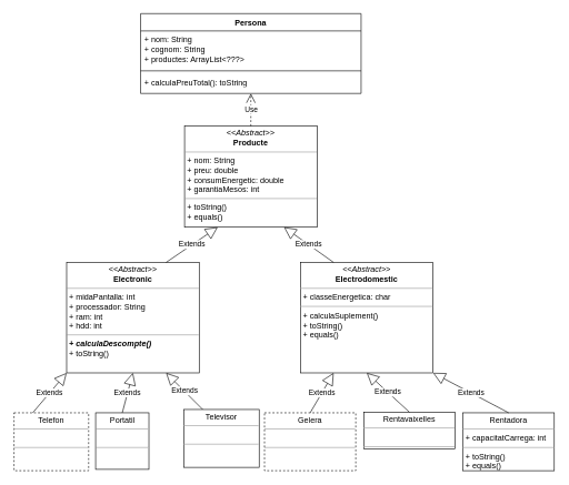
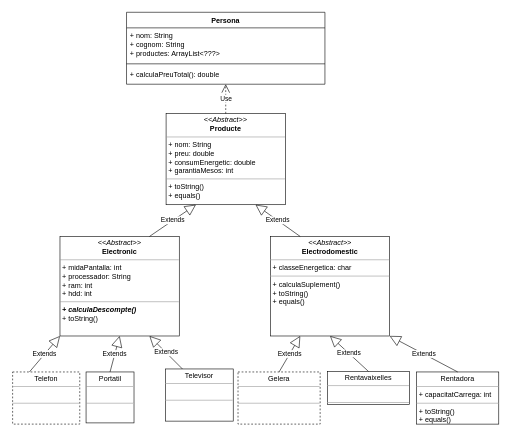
- <mxCell id="5" value="+ calculaPreuTotal(): toString" style="text;strokeColor=none;fillColor=none;align=left;verticalAlign=top;spacingLeft=4;spacingRight=4;overflow=hidden;rotatable=0;points=[[0,0.5],[1,0.5]];portConstraint=eastwest;whiteSpace=wrap;html=1;" parent="2" vertex="1"><mxGeometry y="90" width="331" height="30" as="geometry" /></mxCell>
+ <mxCell id="5" value="+ calculaPreuTotal(): double" style="text;strokeColor=none;fillColor=none;align=left;verticalAlign=top;spacingLeft=4;spacingRight=4;overflow=hidden;rotatable=0;points=[[0,0.5],[1,0.5]];portConstraint=eastwest;whiteSpace=wrap;html=1;" parent="2" vertex="1"><mxGeometry y="90" width="331" height="30" as="geometry" /></mxCell>
